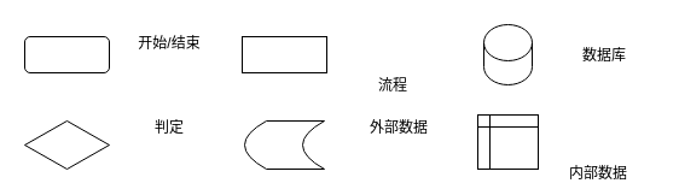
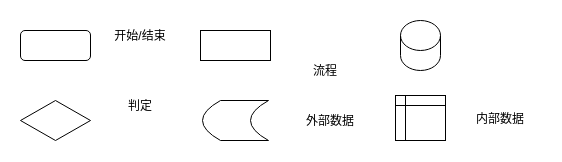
- <mxCell id="7" value="数据库" style="text;strokeColor=none;fillColor=none;align=center;verticalAlign=middle;rounded=0;" vertex="1" parent="1"><mxGeometry x="460" y="35" width="80" height="20" as="geometry" /></mxCell>
- <mxCell id="11" value="外部数据" style="text;strokeColor=none;fillColor=none;align=center;verticalAlign=middle;rounded=0;" vertex="1" parent="1"><mxGeometry x="290" y="95" width="80" height="20" as="geometry" /></mxCell>
+ <mxCell id="11" value="外部数据" style="text;strokeColor=none;fillColor=none;align=center;verticalAlign=middle;rounded=0;" vertex="1" parent="1"><mxGeometry x="290" y="110" width="80" height="20" as="geometry" /></mxCell>
- <mxCell id="13" value="内部数据" style="text;strokeColor=none;fillColor=none;align=center;verticalAlign=middle;rounded=0;" vertex="1" parent="1"><mxGeometry x="455" y="132.5" width="80" height="20" as="geometry" /></mxCell>
+ <mxCell id="13" value="内部数据" style="text;strokeColor=none;fillColor=none;align=center;verticalAlign=middle;rounded=0;" vertex="1" parent="1"><mxGeometry x="460" y="107.5" width="80" height="20" as="geometry" /></mxCell>
